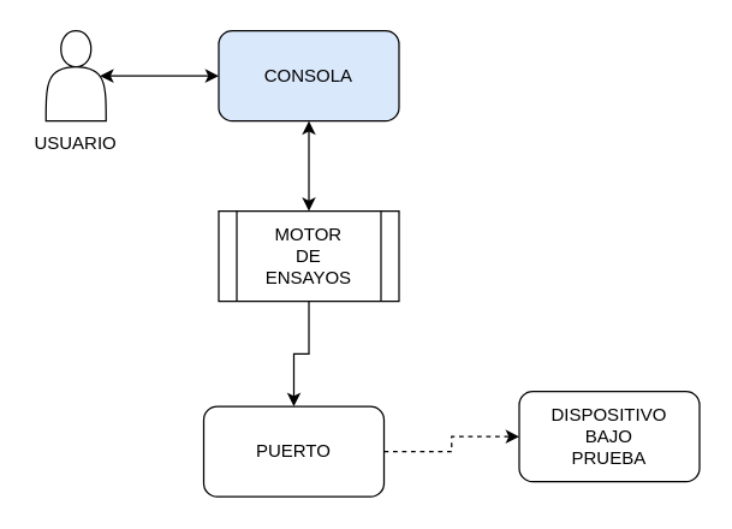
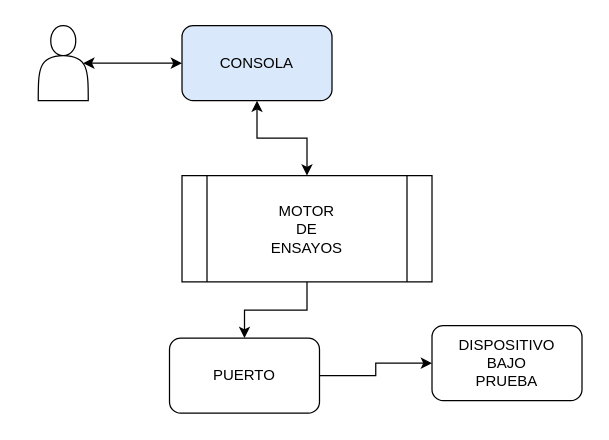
- <mxCell id="11" value="USUARIO" style="text;html=1;strokeColor=none;fillColor=none;align=center;verticalAlign=middle;whiteSpace=wrap;rounded=0;" vertex="1" parent="1"><mxGeometry x="20" y="80" width="60" height="30" as="geometry" /></mxCell>
- <mxCell id="3" value="&lt;div&gt;MOTOR&lt;/div&gt;&lt;div&gt;DE&lt;/div&gt;&lt;div&gt;ENSAYOS&lt;br&gt;&lt;/div&gt;" style="shape=process;whiteSpace=wrap;html=1;backgroundOutline=1;" vertex="1" parent="1"><mxGeometry x="145" y="140" width="120" height="60" as="geometry" /></mxCell>
+ <mxCell id="3" value="&lt;div&gt;MOTOR&lt;/div&gt;&lt;div&gt;DE&lt;/div&gt;&lt;div&gt;ENSAYOS&lt;br&gt;&lt;/div&gt;" style="shape=process;whiteSpace=wrap;html=1;backgroundOutline=1;" vertex="1" parent="1"><mxGeometry x="145" y="140" width="200" height="85" as="geometry" /></mxCell>
- <mxCell id="8" style="edgeStyle=orthogonalEdgeStyle;rounded=0;orthogonalLoop=1;jettySize=auto;html=1;exitX=1;exitY=0.5;exitDx=0;exitDy=0;entryX=0;entryY=0.5;entryDx=0;entryDy=0;dashed=1;" edge="1" parent="1" source="9" target="10"><mxGeometry relative="1" as="geometry" /></mxCell>
+ <mxCell id="8" style="edgeStyle=orthogonalEdgeStyle;rounded=0;orthogonalLoop=1;jettySize=auto;html=1;exitX=1;exitY=0.5;exitDx=0;exitDy=0;entryX=0;entryY=0.5;entryDx=0;entryDy=0;" edge="1" parent="1" source="9" target="10"><mxGeometry relative="1" as="geometry" /></mxCell>
